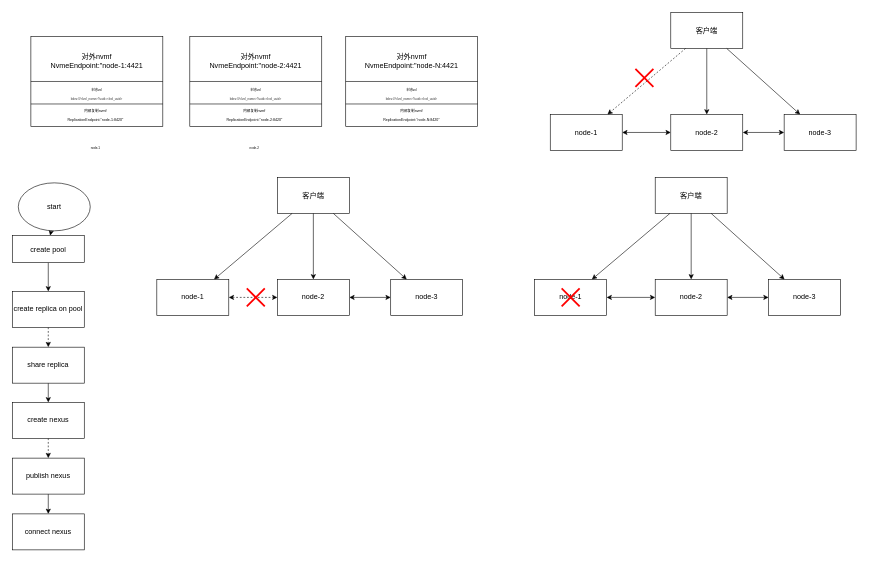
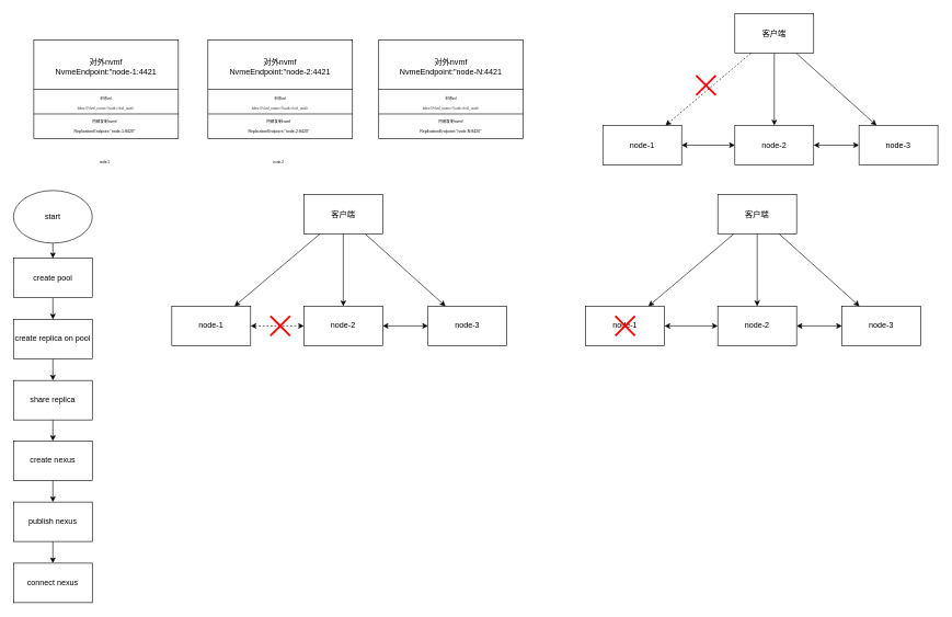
- <mxCell id="26" value="start" style="ellipse;whiteSpace=wrap;html=1;strokeColor=#000000;flipH=1;" vertex="1" parent="1"><mxGeometry x="30" y="304" width="120" height="80" as="geometry" /></mxCell>
+ <mxCell id="26" value="start" style="ellipse;whiteSpace=wrap;html=1;strokeColor=#000000;flipH=1;" vertex="1" parent="1"><mxGeometry x="20" y="289" width="120" height="80" as="geometry" /></mxCell>
- <mxCell id="28" value="create pool" style="whiteSpace=wrap;html=1;strokeColor=#000000;flipH=1;" vertex="1" parent="1"><mxGeometry x="20" y="392" width="120" height="45" as="geometry" /></mxCell>
+ <mxCell id="28" value="create pool" style="whiteSpace=wrap;html=1;strokeColor=#000000;flipH=1;" vertex="1" parent="1"><mxGeometry x="20" y="392" width="120" height="60" as="geometry" /></mxCell>
- <mxCell id="29" value="" style="edgeStyle=none;rounded=0;orthogonalLoop=1;jettySize=auto;html=1;dashed=1;" edge="1" parent="1" source="30" target="32"><mxGeometry relative="1" as="geometry" /></mxCell>
+ <mxCell id="29" value="" style="edgeStyle=none;rounded=0;orthogonalLoop=1;jettySize=auto;html=1;" edge="1" parent="1" source="30" target="32"><mxGeometry relative="1" as="geometry" /></mxCell>
- <mxCell id="33" value="" style="edgeStyle=none;rounded=0;orthogonalLoop=1;jettySize=auto;html=1;dashed=1;" edge="1" parent="1" source="34" target="36"><mxGeometry relative="1" as="geometry" /></mxCell>
+ <mxCell id="33" value="" style="edgeStyle=none;rounded=0;orthogonalLoop=1;jettySize=auto;html=1;" edge="1" parent="1" source="34" target="36"><mxGeometry relative="1" as="geometry" /></mxCell>
